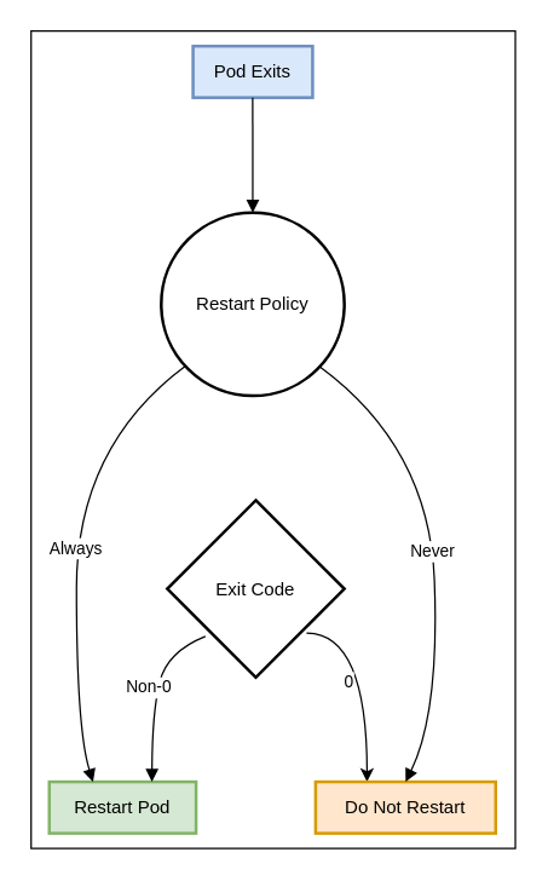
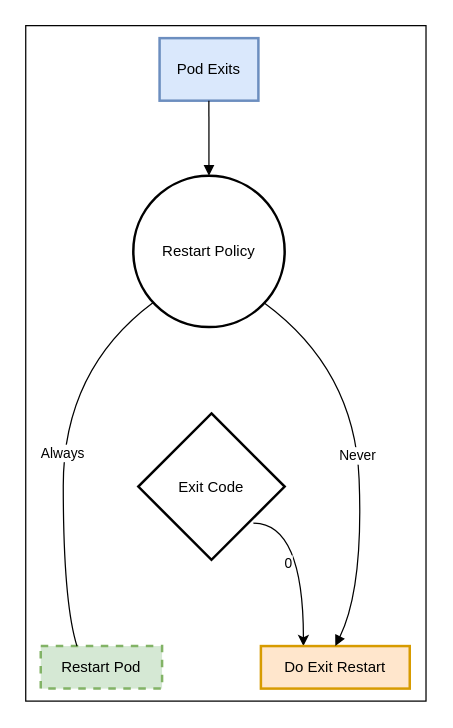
- <mxCell id="3" value="Pod Exits" style="whiteSpace=wrap;strokeWidth=2;fillColor=#dae8fc;strokeColor=#6c8ebf;" vertex="1" parent="1"><mxGeometry x="127" y="30" width="79" height="34" as="geometry" /></mxCell>
+ <mxCell id="3" value="Pod Exits" style="whiteSpace=wrap;strokeWidth=2;fillColor=#dae8fc;strokeColor=#6c8ebf;" vertex="1" parent="1"><mxGeometry x="127" y="30" width="79" height="50" as="geometry" /></mxCell>
- <mxCell id="12" value="Non-0" style="curved=1;startArrow=none;endArrow=block;exitX=0.215;exitY=0.769;entryX=0.7;entryY=-0.001;rounded=0;exitDx=0;exitDy=0;exitPerimeter=0;flowAnimation=0;" edge="1" parent="1" source="7" target="5"><mxGeometry x="-0.09" y="-6" relative="1" as="geometry"><Array as="points"><mxPoint x="110" y="430" /><mxPoint x="100" y="470" /></Array><mxPoint as="offset" /></mxGeometry></mxCell>
- <mxCell id="10" value="Always" style="curved=1;startArrow=none;endArrow=block;exitX=-0.0;exitY=0.957;entryX=0.298;entryY=-0.001;rounded=0;flowAnimation=0;" edge="1" parent="1" source="4" target="5"><mxGeometry relative="1" as="geometry"><Array as="points"><mxPoint x="50" y="295" /><mxPoint x="50" y="481" /></Array></mxGeometry></mxCell>
+ <mxCell id="10" value="Always" style="curved=1;startArrow=none;endArrow=none;exitX=-0.0;exitY=0.957;entryX=0.298;entryY=-0.001;rounded=0;flowAnimation=0;" edge="1" parent="1" source="4" target="5"><mxGeometry relative="1" as="geometry"><Array as="points"><mxPoint x="50" y="295" /><mxPoint x="50" y="481" /></Array></mxGeometry></mxCell>
- <mxCell id="5" value="Restart Pod" style="whiteSpace=wrap;strokeWidth=2;fillColor=#d5e8d4;strokeColor=#82b366;" vertex="1" parent="1"><mxGeometry x="32" y="516" width="97" height="34" as="geometry" /></mxCell>
+ <mxCell id="5" value="Restart Pod" style="whiteSpace=wrap;strokeWidth=2;fillColor=#d5e8d4;strokeColor=#82b366;dashed=1;" vertex="1" parent="1"><mxGeometry x="32" y="516" width="97" height="34" as="geometry" /></mxCell>
- <mxCell id="8" value="Do Not Restart" style="whiteSpace=wrap;strokeWidth=2;fillColor=#ffe6cc;strokeColor=#d79b00;" vertex="1" parent="1"><mxGeometry x="208" y="516" width="119" height="34" as="geometry" /></mxCell>
+ <mxCell id="8" value="Do Exit Restart" style="whiteSpace=wrap;strokeWidth=2;fillColor=#ffe6cc;strokeColor=#d79b00;" vertex="1" parent="1"><mxGeometry x="208" y="516" width="119" height="34" as="geometry" /></mxCell>
